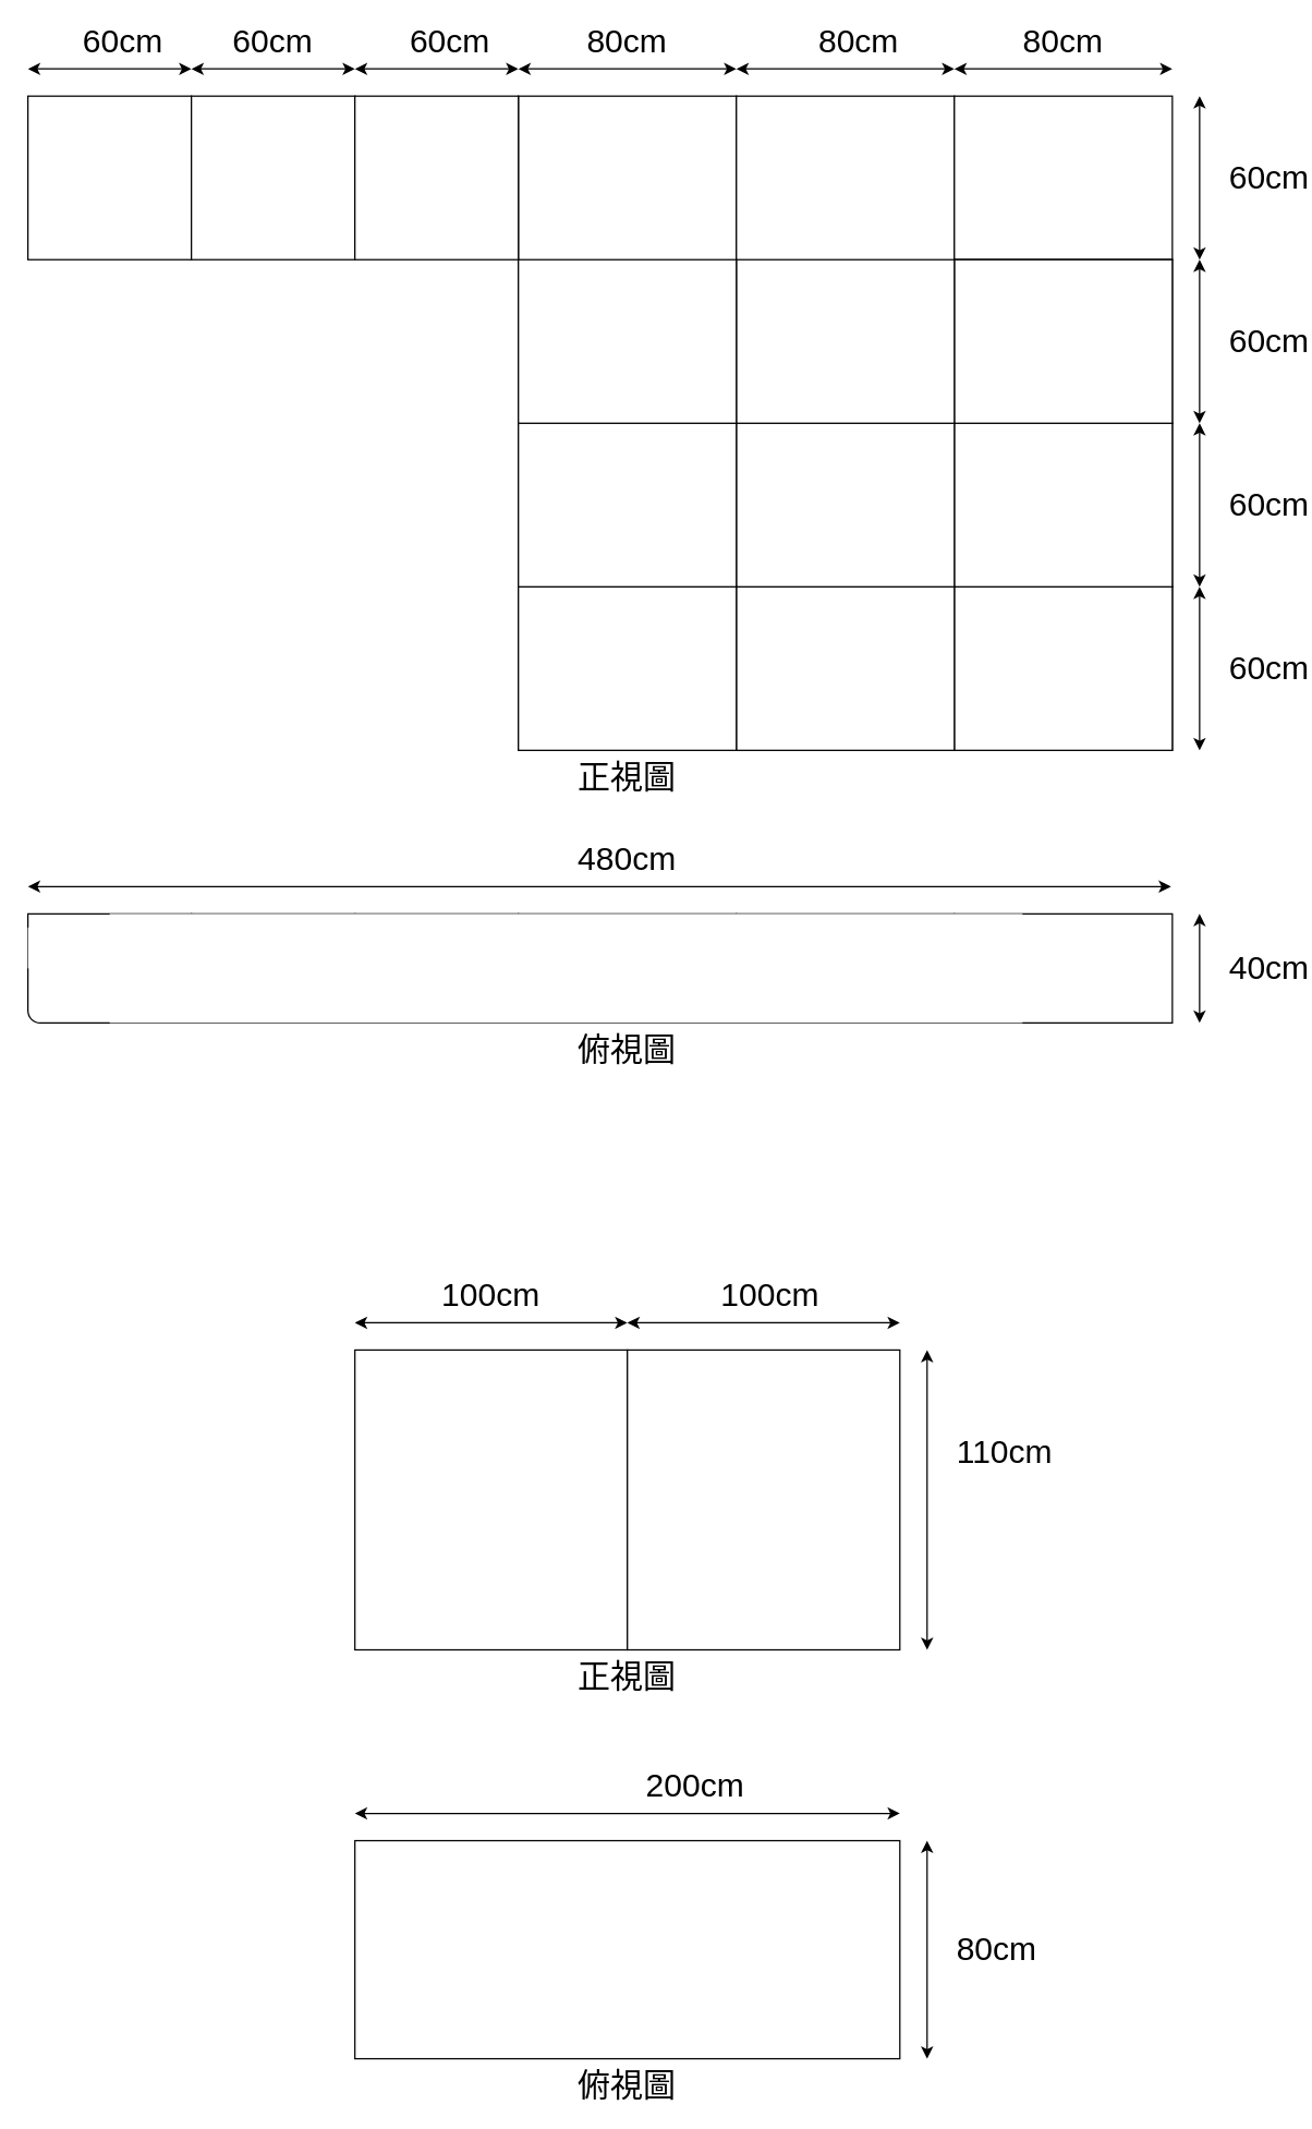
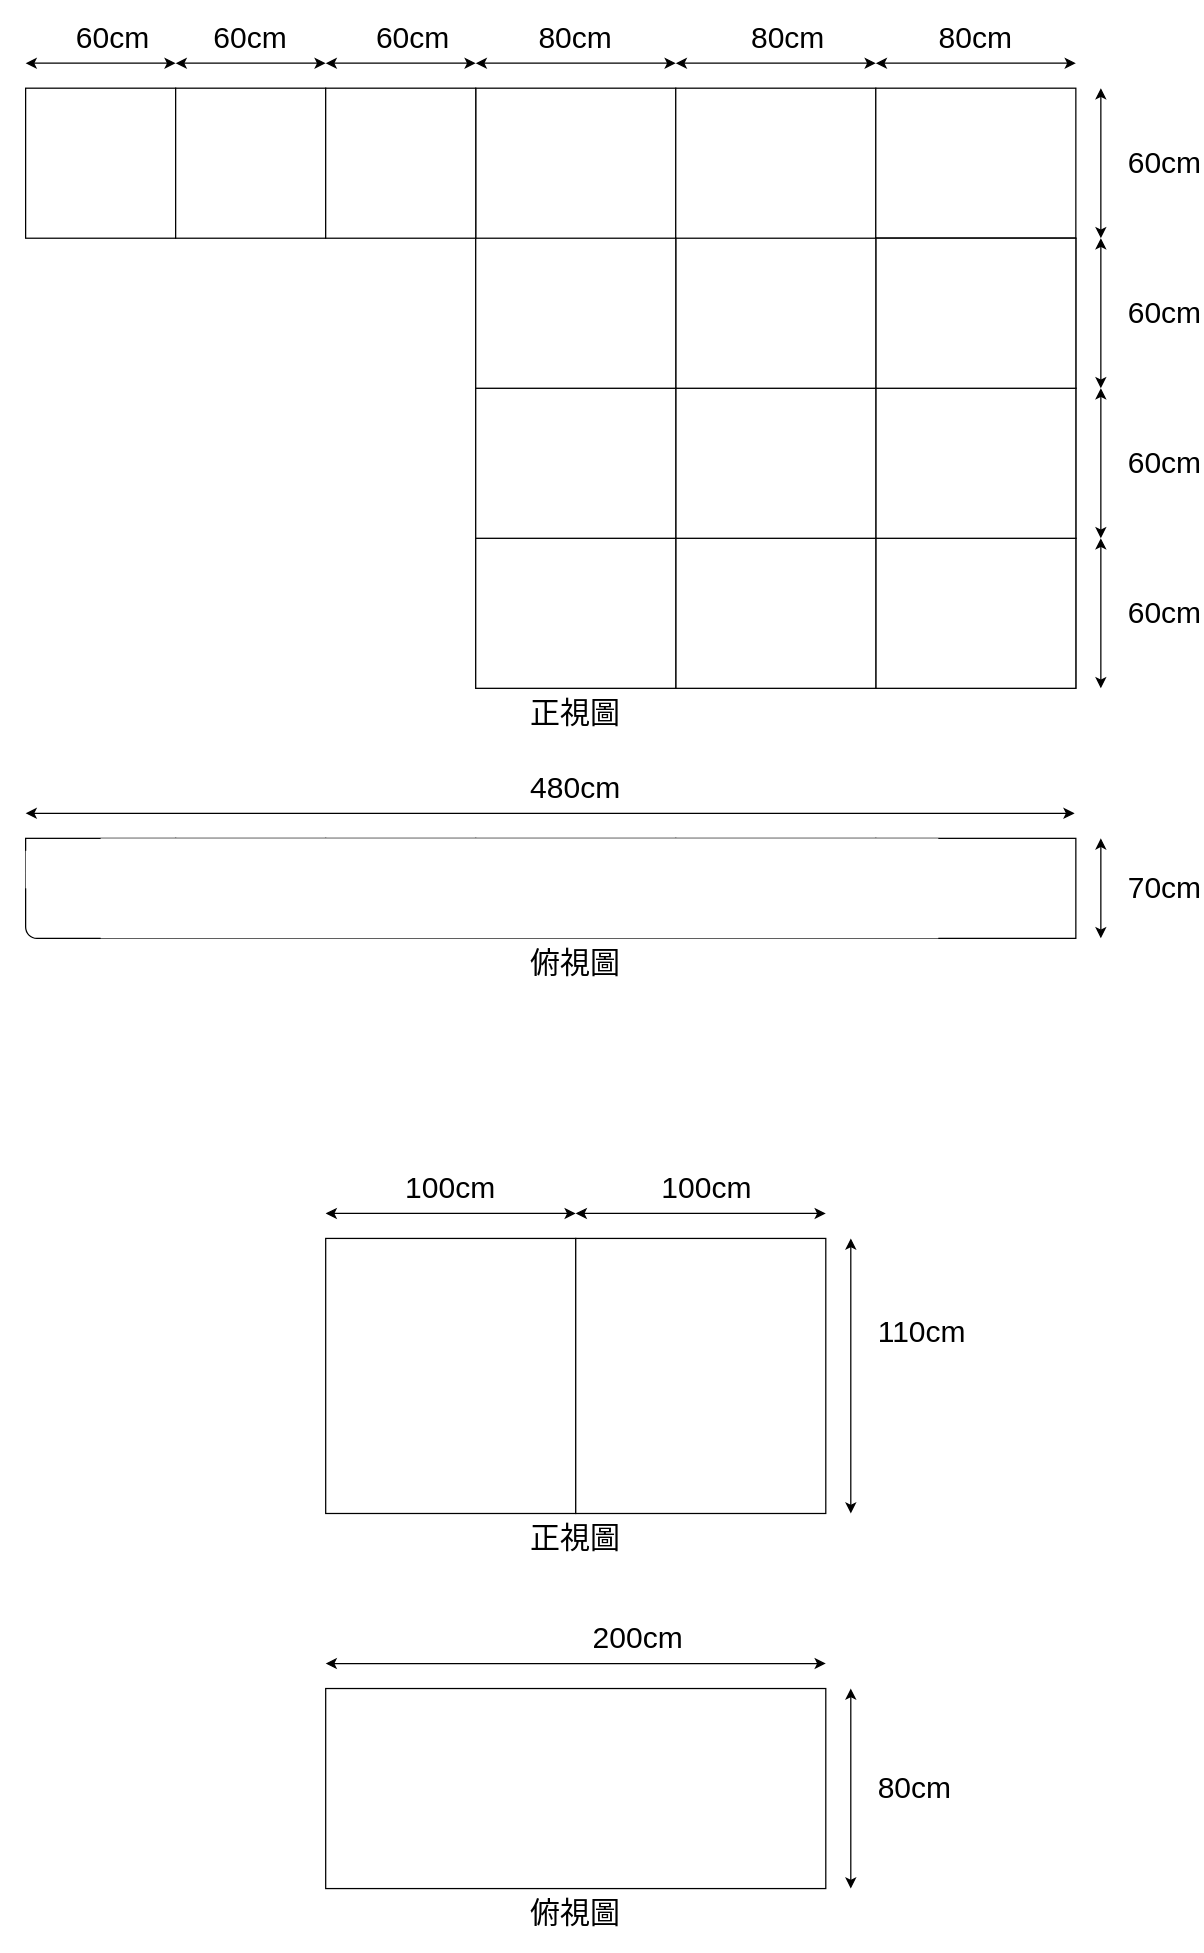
- <mxCell id="55" value="40cm" style="text;html=1;strokeColor=none;fillColor=none;align=left;verticalAlign=middle;whiteSpace=wrap;rounded=0;fontSize=24;" vertex="1" parent="1"><mxGeometry x="900" y="700" width="40" height="20" as="geometry" /></mxCell>
+ <mxCell id="55" value="70cm" style="text;html=1;strokeColor=none;fillColor=none;align=left;verticalAlign=middle;whiteSpace=wrap;rounded=0;fontSize=24;" vertex="1" parent="1"><mxGeometry x="900" y="700" width="40" height="20" as="geometry" /></mxCell>
